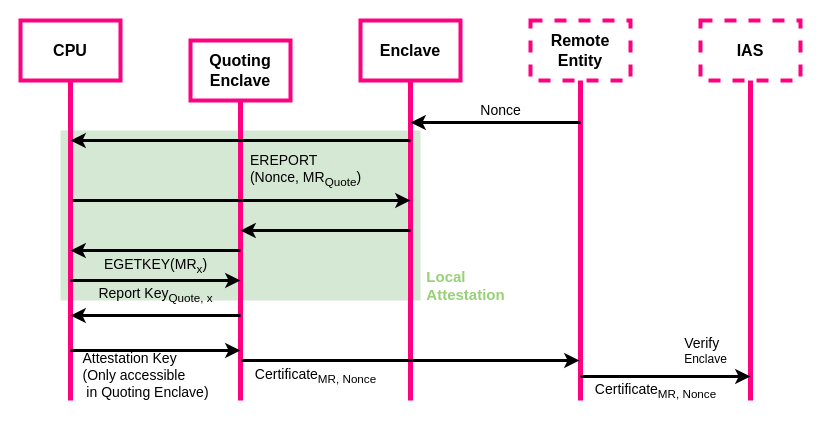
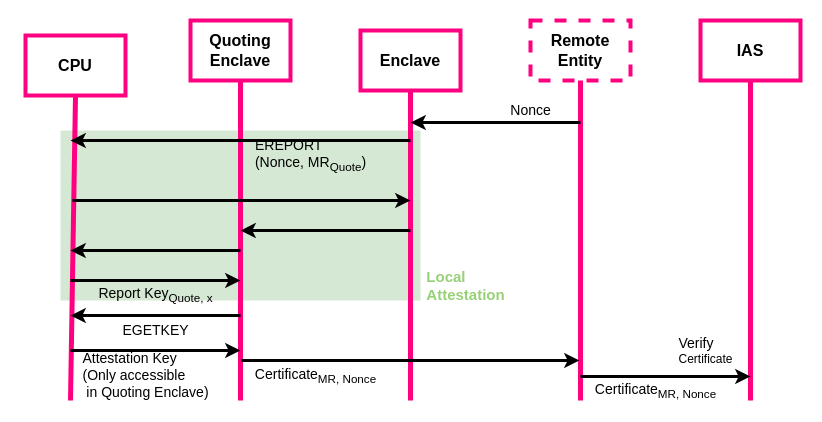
- <mxCell id="3" value="&lt;font style=&quot;font-size: 16px&quot;&gt;&lt;b&gt;CPU&lt;/b&gt;&lt;/font&gt;" style="rounded=0;whiteSpace=wrap;html=1;strokeColor=#FF0080;strokeWidth=4;" vertex="1" parent="1"><mxGeometry x="20" y="20" width="100" height="60" as="geometry" /></mxCell>
+ <mxCell id="3" value="&lt;font style=&quot;font-size: 16px&quot;&gt;&lt;b&gt;CPU&lt;/b&gt;&lt;/font&gt;" style="rounded=0;whiteSpace=wrap;html=1;strokeColor=#FF0080;strokeWidth=4;" vertex="1" parent="1"><mxGeometry x="25" y="35" width="100" height="60" as="geometry" /></mxCell>
- <mxCell id="7" value="&lt;font style=&quot;font-size: 16px&quot;&gt;&lt;b&gt;Enclave&lt;/b&gt;&lt;/font&gt;" style="rounded=0;whiteSpace=wrap;html=1;strokeColor=#FF0080;strokeWidth=4;" vertex="1" parent="1"><mxGeometry x="360" y="20" width="100" height="60" as="geometry" /></mxCell>
+ <mxCell id="7" value="&lt;font style=&quot;font-size: 16px&quot;&gt;&lt;b&gt;Enclave&lt;/b&gt;&lt;/font&gt;" style="rounded=0;whiteSpace=wrap;html=1;strokeColor=#FF0080;strokeWidth=4;" vertex="1" parent="1"><mxGeometry x="360" y="30" width="100" height="60" as="geometry" /></mxCell>
- <mxCell id="11" value="&lt;font style=&quot;font-size: 16px&quot;&gt;&lt;b&gt;IAS&lt;br&gt;&lt;/b&gt;&lt;/font&gt;" style="rounded=0;whiteSpace=wrap;html=1;strokeColor=#FF0080;strokeWidth=4;dashed=1;" vertex="1" parent="1"><mxGeometry x="700" y="20" width="100" height="60" as="geometry" /></mxCell>
+ <mxCell id="11" value="&lt;font style=&quot;font-size: 16px&quot;&gt;&lt;b&gt;IAS&lt;br&gt;&lt;/b&gt;&lt;/font&gt;" style="rounded=0;whiteSpace=wrap;html=1;strokeColor=#FF0080;strokeWidth=4;" vertex="1" parent="1"><mxGeometry x="700" y="20" width="100" height="60" as="geometry" /></mxCell>
- <mxCell id="5" value="&lt;font style=&quot;font-size: 16px&quot;&gt;&lt;b&gt;Quoting&lt;br&gt;Enclave&lt;br&gt;&lt;/b&gt;&lt;/font&gt;" style="rounded=0;whiteSpace=wrap;html=1;strokeColor=#FF0080;strokeWidth=4;" vertex="1" parent="1"><mxGeometry x="190" y="40" width="100" height="60" as="geometry" /></mxCell>
+ <mxCell id="5" value="&lt;font style=&quot;font-size: 16px&quot;&gt;&lt;b&gt;Quoting&lt;br&gt;Enclave&lt;br&gt;&lt;/b&gt;&lt;/font&gt;" style="rounded=0;whiteSpace=wrap;html=1;strokeColor=#FF0080;strokeWidth=4;" vertex="1" parent="1"><mxGeometry x="190" y="20" width="100" height="60" as="geometry" /></mxCell>
- <mxCell id="14" value="&lt;font style=&quot;font-size: 14px&quot;&gt;Nonce&lt;/font&gt;" style="text;html=1;align=center;verticalAlign=middle;resizable=0;points=[];autosize=1;" vertex="1" parent="1"><mxGeometry x="470" y="100" width="60" height="20" as="geometry" /></mxCell>
+ <mxCell id="14" value="&lt;font style=&quot;font-size: 14px&quot;&gt;Nonce&lt;/font&gt;" style="text;html=1;align=center;verticalAlign=middle;resizable=0;points=[];autosize=1;" vertex="1" parent="1"><mxGeometry x="500" y="100" width="60" height="20" as="geometry" /></mxCell>
- <mxCell id="16" value="&lt;div style=&quot;text-align: left&quot;&gt;&lt;span style=&quot;font-size: 14px&quot;&gt;EREPORT&lt;/span&gt;&lt;/div&gt;&lt;font style=&quot;font-size: 14px&quot;&gt;&lt;div style=&quot;text-align: left&quot;&gt;&lt;span&gt;(Nonce, MR&lt;/span&gt;&lt;sub&gt;Quote&lt;/sub&gt;&lt;span&gt;)&lt;/span&gt;&lt;/div&gt;&lt;/font&gt;" style="text;html=1;align=center;verticalAlign=middle;resizable=0;points=[];autosize=1;" vertex="1" parent="1"><mxGeometry x="240" y="150" width="130" height="40" as="geometry" /></mxCell>
+ <mxCell id="16" value="&lt;div style=&quot;text-align: left&quot;&gt;&lt;span style=&quot;font-size: 14px&quot;&gt;EREPORT&lt;/span&gt;&lt;/div&gt;&lt;font style=&quot;font-size: 14px&quot;&gt;&lt;div style=&quot;text-align: left&quot;&gt;&lt;span&gt;(Nonce, MR&lt;/span&gt;&lt;sub&gt;Quote&lt;/sub&gt;&lt;span&gt;)&lt;/span&gt;&lt;/div&gt;&lt;/font&gt;" style="text;html=1;align=center;verticalAlign=middle;resizable=0;points=[];autosize=1;" vertex="1" parent="1"><mxGeometry x="245" y="135" width="130" height="40" as="geometry" /></mxCell>
- <mxCell id="20" value="&lt;span style=&quot;font-size: 14px&quot;&gt;EGETKEY(MR&lt;sub&gt;x&lt;/sub&gt;)&lt;/span&gt;" style="text;html=1;align=center;verticalAlign=middle;resizable=0;points=[];autosize=1;" vertex="1" parent="1"><mxGeometry x="95" y="255" width="120" height="20" as="geometry" /></mxCell>
+ <mxCell id="23" value="&lt;span style=&quot;font-size: 14px&quot;&gt;EGETKEY&lt;/span&gt;" style="text;html=1;align=center;verticalAlign=middle;resizable=0;points=[];autosize=1;" vertex="1" parent="1"><mxGeometry x="115" y="320" width="80" height="20" as="geometry" /></mxCell>
- <mxCell id="30" value="&lt;div style=&quot;text-align: left&quot;&gt;&lt;span style=&quot;font-size: 14px&quot;&gt;Verify&lt;/span&gt;&lt;/div&gt;&lt;div style=&quot;text-align: left&quot;&gt;&lt;span&gt;Enclave&lt;/span&gt;&lt;/div&gt;" style="text;html=1;align=center;verticalAlign=middle;resizable=0;points=[];autosize=1;" vertex="1" parent="1"><mxGeometry x="670" y="335" width="70" height="30" as="geometry" /></mxCell>
+ <mxCell id="30" value="&lt;div style=&quot;text-align: left&quot;&gt;&lt;span style=&quot;font-size: 14px&quot;&gt;Verify&lt;/span&gt;&lt;/div&gt;&lt;div style=&quot;text-align: left&quot;&gt;&lt;span&gt;Certificate&lt;/span&gt;&lt;/div&gt;" style="text;html=1;align=center;verticalAlign=middle;resizable=0;points=[];autosize=1;" vertex="1" parent="1"><mxGeometry x="670" y="335" width="70" height="30" as="geometry" /></mxCell>
